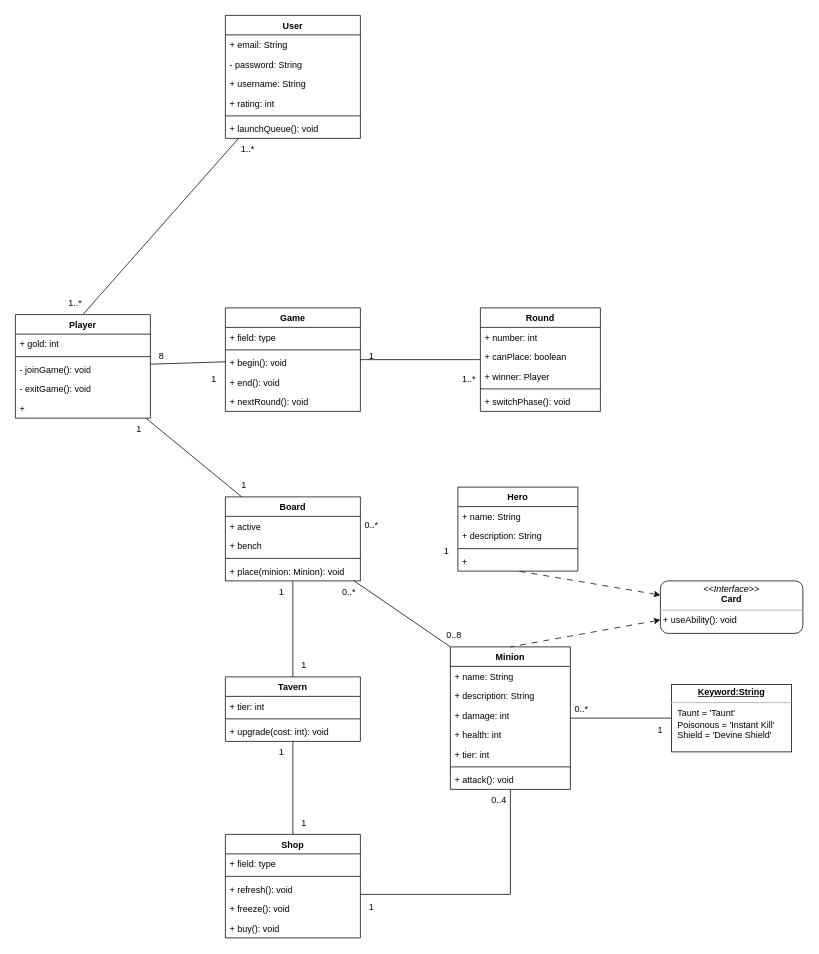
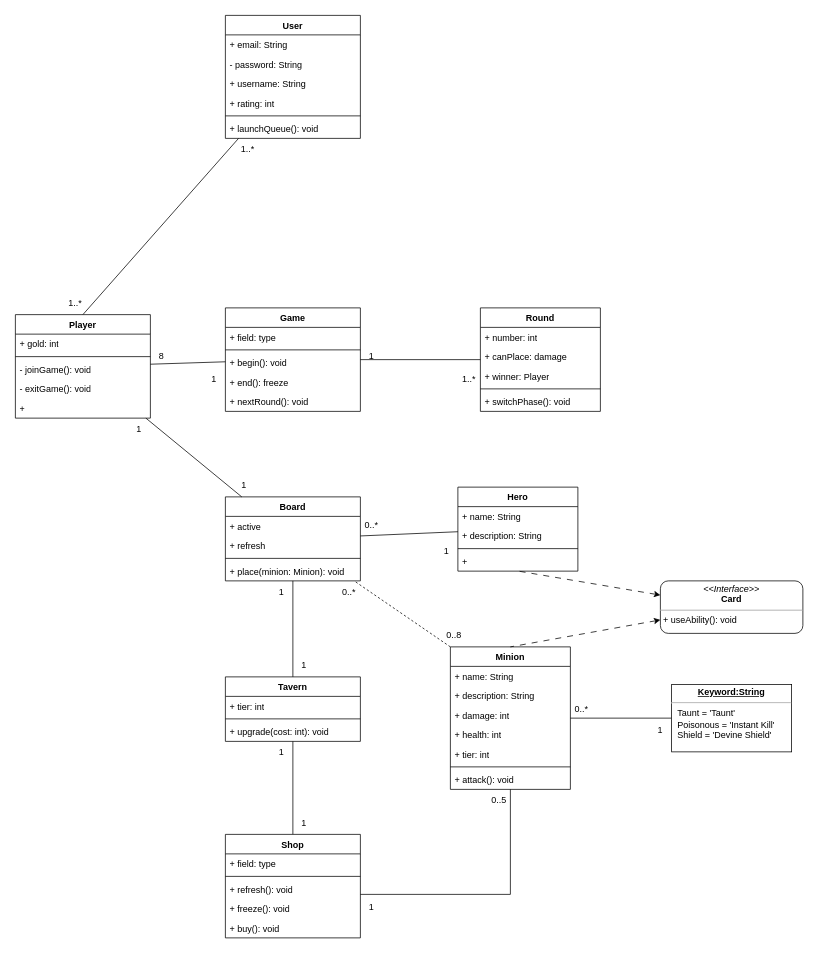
- <mxCell id="51" value="+ canPlace: boolean" style="text;strokeColor=none;fillColor=none;align=left;verticalAlign=top;spacingLeft=4;spacingRight=4;overflow=hidden;rotatable=0;points=[[0,0.5],[1,0.5]];portConstraint=eastwest;whiteSpace=wrap;html=1;" parent="49" vertex="1"><mxGeometry y="52" width="160" height="26" as="geometry" /></mxCell>
+ <mxCell id="51" value="+ canPlace: damage" style="text;strokeColor=none;fillColor=none;align=left;verticalAlign=top;spacingLeft=4;spacingRight=4;overflow=hidden;rotatable=0;points=[[0,0.5],[1,0.5]];portConstraint=eastwest;whiteSpace=wrap;html=1;" parent="49" vertex="1"><mxGeometry y="52" width="160" height="26" as="geometry" /></mxCell>
- <mxCell id="13" value="+ end(): void" style="text;strokeColor=none;fillColor=none;align=left;verticalAlign=top;spacingLeft=4;spacingRight=4;overflow=hidden;rotatable=0;points=[[0,0.5],[1,0.5]];portConstraint=eastwest;whiteSpace=wrap;html=1;" parent="9" vertex="1"><mxGeometry y="86" width="180" height="26" as="geometry" /></mxCell>
+ <mxCell id="13" value="+ end(): freeze" style="text;strokeColor=none;fillColor=none;align=left;verticalAlign=top;spacingLeft=4;spacingRight=4;overflow=hidden;rotatable=0;points=[[0,0.5],[1,0.5]];portConstraint=eastwest;whiteSpace=wrap;html=1;" parent="9" vertex="1"><mxGeometry y="86" width="180" height="26" as="geometry" /></mxCell>
+ <mxCell id="32" style="rounded=0;orthogonalLoop=1;jettySize=auto;html=1;endArrow=none;endFill=0;" parent="1" source="33" target="15" edge="1"><mxGeometry relative="1" as="geometry" /></mxCell>
- <mxCell id="17" value="+ bench" style="text;strokeColor=none;fillColor=none;align=left;verticalAlign=top;spacingLeft=4;spacingRight=4;overflow=hidden;rotatable=0;points=[[0,0.5],[1,0.5]];portConstraint=eastwest;whiteSpace=wrap;html=1;" parent="15" vertex="1"><mxGeometry y="52" width="180" height="26" as="geometry" /></mxCell>
+ <mxCell id="17" value="+ refresh" style="text;strokeColor=none;fillColor=none;align=left;verticalAlign=top;spacingLeft=4;spacingRight=4;overflow=hidden;rotatable=0;points=[[0,0.5],[1,0.5]];portConstraint=eastwest;whiteSpace=wrap;html=1;" parent="15" vertex="1"><mxGeometry y="52" width="180" height="26" as="geometry" /></mxCell>
- <mxCell id="39" style="rounded=0;orthogonalLoop=1;jettySize=auto;html=1;exitX=0;exitY=0;exitDx=0;exitDy=0;endArrow=none;endFill=0;" parent="1" source="40" target="15" edge="1"><mxGeometry relative="1" as="geometry" /></mxCell>
+ <mxCell id="39" style="rounded=0;orthogonalLoop=1;jettySize=auto;html=1;exitX=0;exitY=0;exitDx=0;exitDy=0;endArrow=none;endFill=0;dashed=1;" parent="1" source="40" target="15" edge="1"><mxGeometry relative="1" as="geometry" /></mxCell>
- <mxCell id="83" value="0..4" style="text;html=1;strokeColor=none;fillColor=none;align=center;verticalAlign=middle;whiteSpace=wrap;rounded=0;" parent="1" vertex="1"><mxGeometry x="650" y="1052" width="30" height="30" as="geometry" /></mxCell>
+ <mxCell id="83" value="0..5" style="text;html=1;strokeColor=none;fillColor=none;align=center;verticalAlign=middle;whiteSpace=wrap;rounded=0;" parent="1" vertex="1"><mxGeometry x="650" y="1052" width="30" height="30" as="geometry" /></mxCell>
